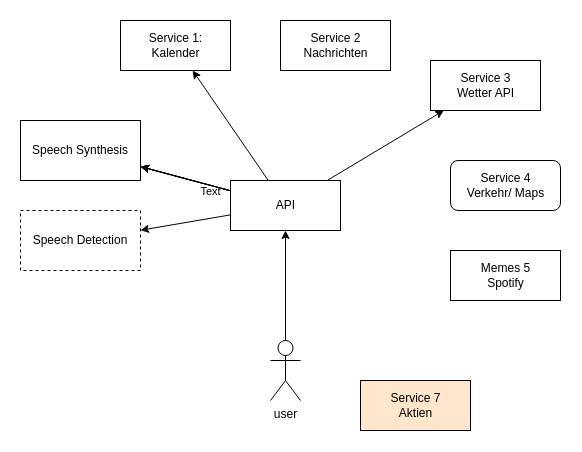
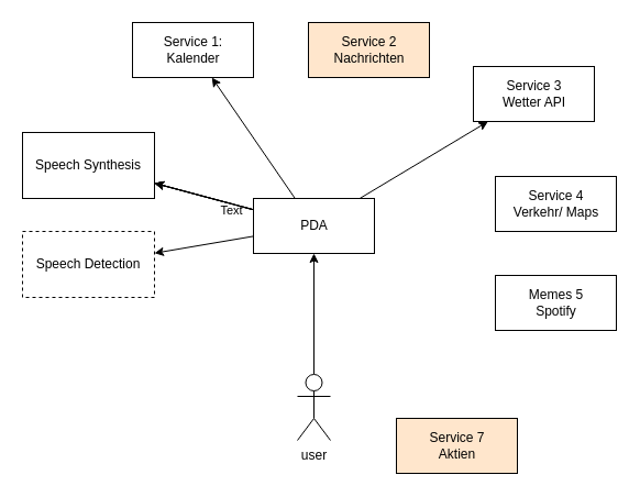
- <mxCell id="13" value="Service 2&lt;br&gt;Nachrichten" style="html=1;" parent="1" vertex="1"><mxGeometry x="280" y="20" width="110" height="50" as="geometry" /></mxCell>
+ <mxCell id="13" value="Service 2&lt;br&gt;Nachrichten" style="html=1;fillColor=#ffe6cc;" parent="1" vertex="1"><mxGeometry x="280" y="20" width="110" height="50" as="geometry" /></mxCell>
- <mxCell id="18" value="Service 4&lt;br&gt;Verkehr/ Maps" style="html=1;rounded=1;" vertex="1" parent="1"><mxGeometry x="450" y="160" width="110" height="50" as="geometry" /></mxCell>
+ <mxCell id="18" value="Service 4&lt;br&gt;Verkehr/ Maps" style="html=1;" vertex="1" parent="1"><mxGeometry x="450" y="160" width="110" height="50" as="geometry" /></mxCell>
- <mxCell id="12" value="API" style="html=1;" parent="1" vertex="1"><mxGeometry x="230" y="180" width="110" height="50" as="geometry" /></mxCell>
+ <mxCell id="12" value="PDA" style="html=1;" parent="1" vertex="1"><mxGeometry x="230" y="180" width="110" height="50" as="geometry" /></mxCell>
